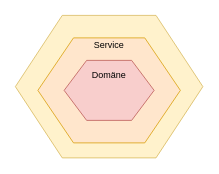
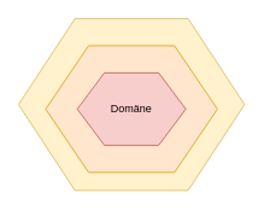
- <mxCell id="5" value="Service" style="text;html=1;strokeColor=none;fillColor=none;align=center;verticalAlign=middle;whiteSpace=wrap;rounded=0;" vertex="1" parent="1"><mxGeometry x="125" y="50" width="40" height="20" as="geometry" /></mxCell>
- <mxCell id="6" value="Domäne" style="text;html=1;strokeColor=none;fillColor=none;align=center;verticalAlign=middle;whiteSpace=wrap;rounded=0;" vertex="1" parent="1"><mxGeometry x="125" y="90" width="40" height="20" as="geometry" /></mxCell>
+ <mxCell id="6" value="Domäne" style="text;html=1;strokeColor=none;fillColor=none;align=center;verticalAlign=middle;whiteSpace=wrap;rounded=0;" vertex="1" parent="1"><mxGeometry x="125" y="110" width="40" height="20" as="geometry" /></mxCell>
